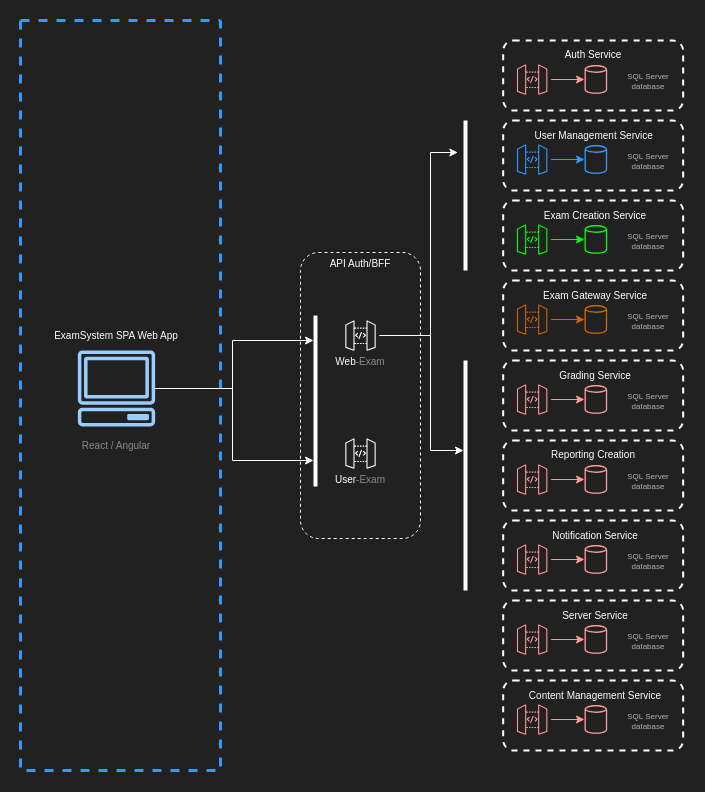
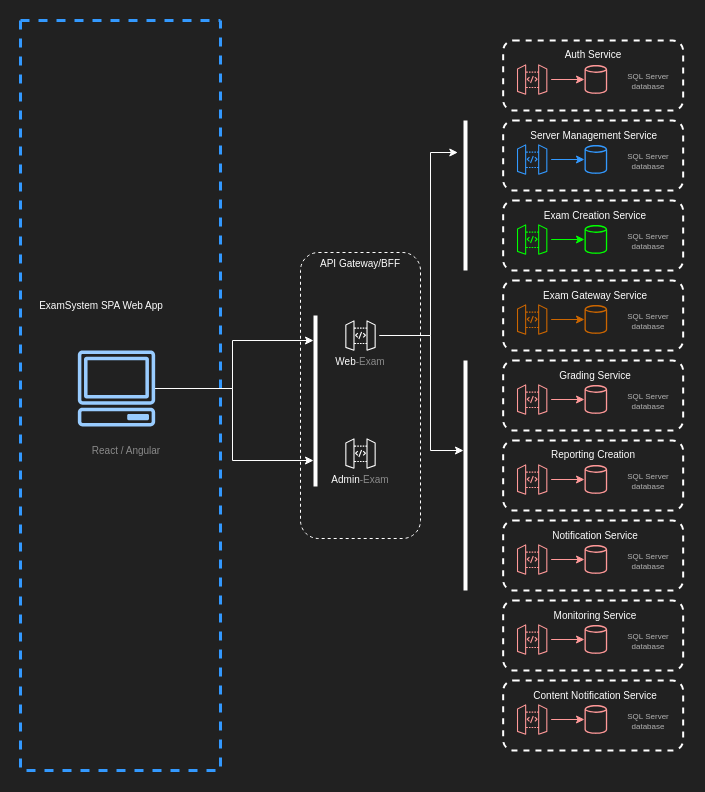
- <mxCell id="25" value="&lt;font color=&quot;#ffffff&quot; style=&quot;font-size: 10px;&quot;&gt;User Management Service&amp;nbsp;&lt;/font&gt;" style="text;strokeColor=none;align=center;fillColor=none;html=1;verticalAlign=middle;whiteSpace=wrap;rounded=0;" vertex="1" parent="1"><mxGeometry x="510.34" y="120" width="170" height="30" as="geometry" /></mxCell>
+ <mxCell id="25" value="&lt;font color=&quot;#ffffff&quot; style=&quot;font-size: 10px;&quot;&gt;Server Management Service&amp;nbsp;&lt;/font&gt;" style="text;strokeColor=none;align=center;fillColor=none;html=1;verticalAlign=middle;whiteSpace=wrap;rounded=0;" vertex="1" parent="1"><mxGeometry x="510.34" y="120" width="170" height="30" as="geometry" /></mxCell>
- <mxCell id="14" value="&lt;font color=&quot;#ffffff&quot; style=&quot;font-size: 10px;&quot;&gt;API Auth/BFF&lt;/font&gt;" style="text;strokeColor=none;align=center;fillColor=none;html=1;verticalAlign=middle;whiteSpace=wrap;rounded=0;" vertex="1" parent="1"><mxGeometry x="315" y="248" width="90" height="30" as="geometry" /></mxCell>
+ <mxCell id="14" value="&lt;font color=&quot;#ffffff&quot; style=&quot;font-size: 10px;&quot;&gt;API Gateway/BFF&lt;/font&gt;" style="text;strokeColor=none;align=center;fillColor=none;html=1;verticalAlign=middle;whiteSpace=wrap;rounded=0;" vertex="1" parent="1"><mxGeometry x="315" y="248" width="90" height="30" as="geometry" /></mxCell>
- <mxCell id="9" value="&lt;font color=&quot;#ffffff&quot;&gt;&lt;span style=&quot;font-size: 10px;&quot;&gt;ExamSystem SPA Web App&lt;/span&gt;&lt;/font&gt;" style="text;strokeColor=none;align=center;fillColor=none;html=1;verticalAlign=middle;whiteSpace=wrap;rounded=0;" vertex="1" parent="6"><mxGeometry x="30" y="300" width="132" height="30" as="geometry" /></mxCell>
+ <mxCell id="9" value="&lt;font color=&quot;#ffffff&quot;&gt;&lt;span style=&quot;font-size: 10px;&quot;&gt;ExamSystem SPA Web App&lt;/span&gt;&lt;/font&gt;" style="text;strokeColor=none;align=center;fillColor=none;html=1;verticalAlign=middle;whiteSpace=wrap;rounded=0;" vertex="1" parent="6"><mxGeometry x="15" y="270" width="132" height="30" as="geometry" /></mxCell>
- <mxCell id="8" value="&lt;font color=&quot;#8a8a8a&quot; style=&quot;font-size: 10px;&quot;&gt;React / Angular&lt;/font&gt;" style="text;strokeColor=none;align=center;fillColor=none;html=1;verticalAlign=middle;whiteSpace=wrap;rounded=0;" vertex="1" parent="6"><mxGeometry x="55" y="410" width="82" height="30" as="geometry" /></mxCell>
+ <mxCell id="8" value="&lt;font color=&quot;#8a8a8a&quot; style=&quot;font-size: 10px;&quot;&gt;React / Angular&lt;/font&gt;" style="text;strokeColor=none;align=center;fillColor=none;html=1;verticalAlign=middle;whiteSpace=wrap;rounded=0;" vertex="1" parent="6"><mxGeometry x="65" y="415" width="82" height="30" as="geometry" /></mxCell>
- <mxCell id="68" value="&lt;div&gt;&lt;font color=&quot;#ffffff&quot; style=&quot;font-size: 10px;&quot;&gt;User&lt;/font&gt;&lt;font color=&quot;#8a8a8a&quot; style=&quot;font-size: 10px;&quot;&gt;-Exam&lt;/font&gt;&lt;/div&gt;" style="text;strokeColor=none;align=center;fillColor=none;html=1;verticalAlign=middle;whiteSpace=wrap;rounded=0;" vertex="1" parent="1"><mxGeometry x="310" y="474" width="100" height="10" as="geometry" /></mxCell>
+ <mxCell id="68" value="&lt;div&gt;&lt;font color=&quot;#ffffff&quot; style=&quot;font-size: 10px;&quot;&gt;Admin&lt;/font&gt;&lt;font color=&quot;#8a8a8a&quot; style=&quot;font-size: 10px;&quot;&gt;-Exam&lt;/font&gt;&lt;/div&gt;" style="text;strokeColor=none;align=center;fillColor=none;html=1;verticalAlign=middle;whiteSpace=wrap;rounded=0;" vertex="1" parent="1"><mxGeometry x="310" y="474" width="100" height="10" as="geometry" /></mxCell>
- <mxCell id="59" value="&lt;font color=&quot;#ffffff&quot;&gt;&lt;span style=&quot;font-size: 10px;&quot;&gt;Server Service&lt;/span&gt;&lt;/font&gt;" style="text;strokeColor=none;align=center;fillColor=none;html=1;verticalAlign=middle;whiteSpace=wrap;rounded=0;" vertex="1" parent="1"><mxGeometry x="510.34" y="600" width="170" height="30" as="geometry" /></mxCell>
+ <mxCell id="59" value="&lt;font color=&quot;#ffffff&quot;&gt;&lt;span style=&quot;font-size: 10px;&quot;&gt;Monitoring Service&lt;/span&gt;&lt;/font&gt;" style="text;strokeColor=none;align=center;fillColor=none;html=1;verticalAlign=middle;whiteSpace=wrap;rounded=0;" vertex="1" parent="1"><mxGeometry x="510.34" y="600" width="170" height="30" as="geometry" /></mxCell>
- <mxCell id="65" value="&lt;font color=&quot;#ffffff&quot;&gt;&lt;span style=&quot;font-size: 10px;&quot;&gt;Content Management Service&lt;/span&gt;&lt;/font&gt;" style="text;strokeColor=none;align=center;fillColor=none;html=1;verticalAlign=middle;whiteSpace=wrap;rounded=0;" vertex="1" parent="1"><mxGeometry x="510.34" y="680" width="170" height="30" as="geometry" /></mxCell>
+ <mxCell id="65" value="&lt;font color=&quot;#ffffff&quot;&gt;&lt;span style=&quot;font-size: 10px;&quot;&gt;Content Notification Service&lt;/span&gt;&lt;/font&gt;" style="text;strokeColor=none;align=center;fillColor=none;html=1;verticalAlign=middle;whiteSpace=wrap;rounded=0;" vertex="1" parent="1"><mxGeometry x="510.34" y="680" width="170" height="30" as="geometry" /></mxCell>
